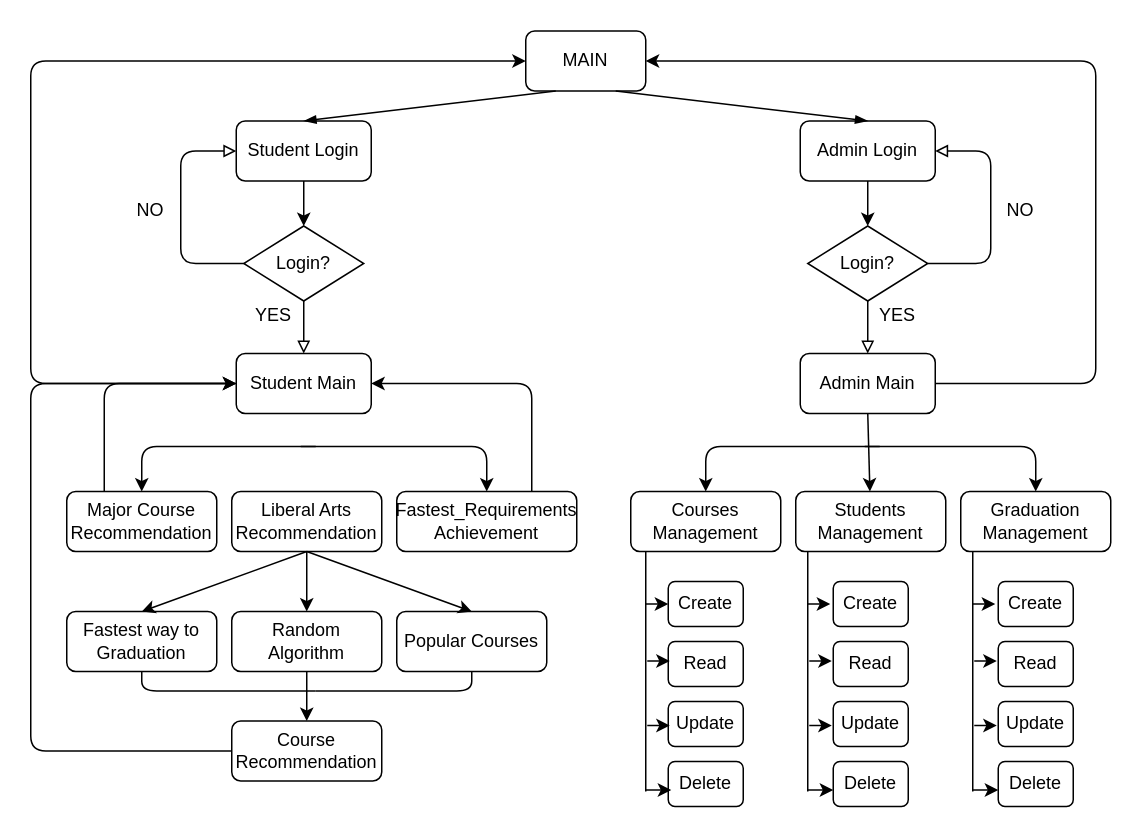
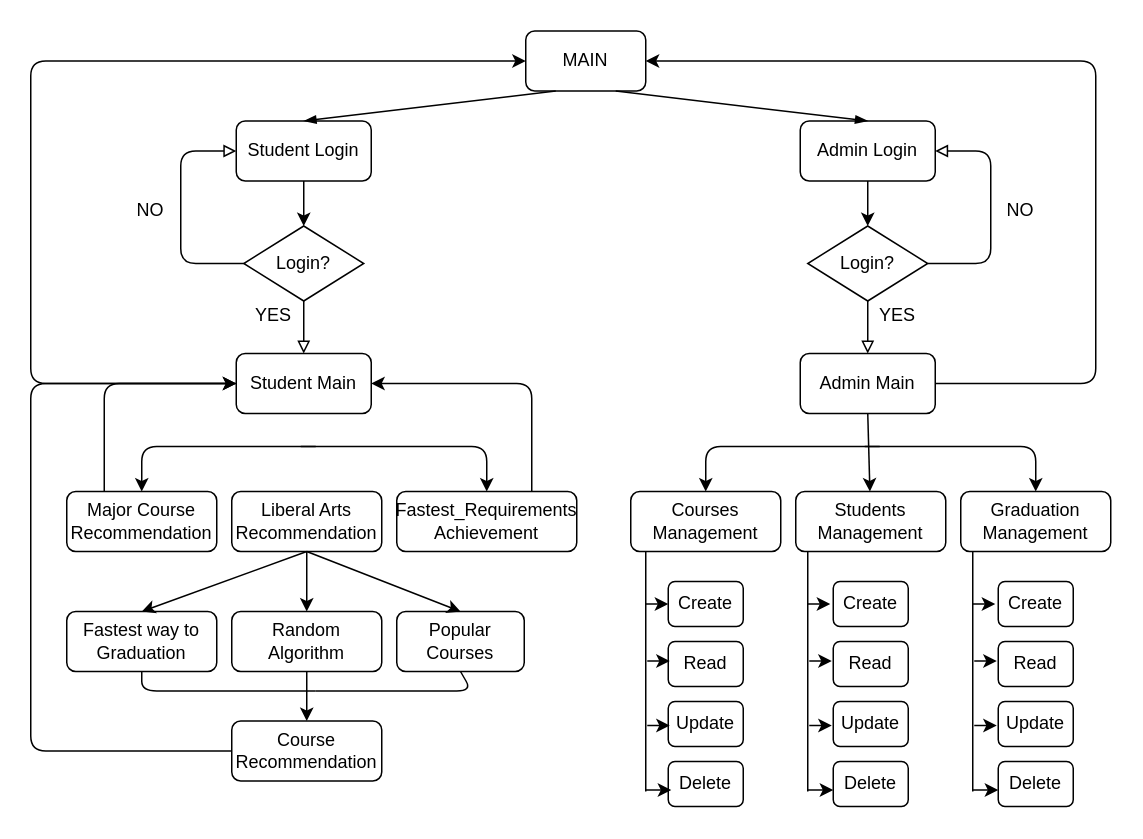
- <mxCell id="18" value="Popular Courses" style="rounded=1;whiteSpace=wrap;html=1;" vertex="1" parent="1"><mxGeometry x="264" y="407" width="100" height="40" as="geometry" /></mxCell>
+ <mxCell id="18" value="Popular Courses" style="rounded=1;whiteSpace=wrap;html=1;" vertex="1" parent="1"><mxGeometry x="264" y="407" width="85" height="40" as="geometry" /></mxCell>
